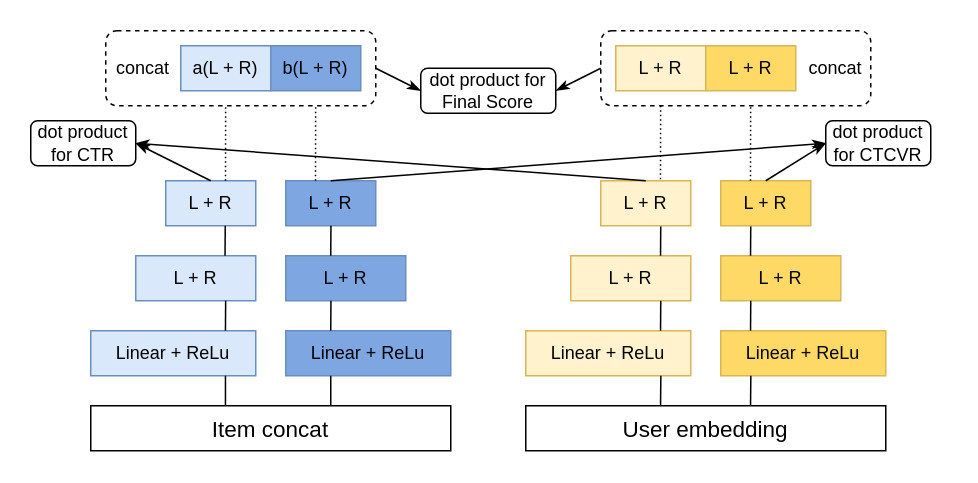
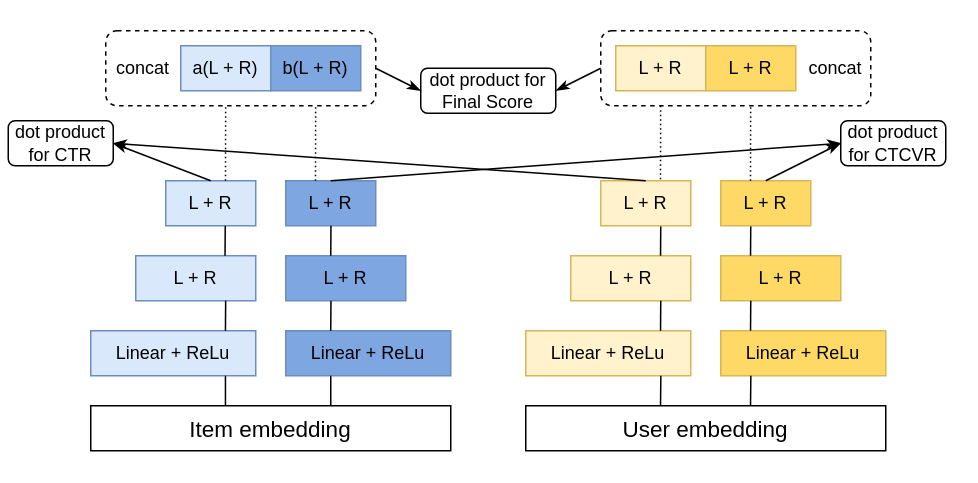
- <mxCell id="26" value="dot product for CTR" style="rounded=1;whiteSpace=wrap;html=1;" vertex="1" parent="1"><mxGeometry x="20" y="80" width="70" height="30" as="geometry" /></mxCell>
+ <mxCell id="26" value="dot product for CTR" style="rounded=1;whiteSpace=wrap;html=1;" vertex="1" parent="1"><mxGeometry x="5" y="80" width="70" height="30" as="geometry" /></mxCell>
- <mxCell id="32" value="dot product for CTCVR" style="rounded=1;whiteSpace=wrap;html=1;" vertex="1" parent="1"><mxGeometry x="550" y="80" width="70" height="30" as="geometry" /></mxCell>
+ <mxCell id="32" value="dot product for CTCVR" style="rounded=1;whiteSpace=wrap;html=1;" vertex="1" parent="1"><mxGeometry x="560" y="80" width="70" height="30" as="geometry" /></mxCell>
- <mxCell id="6" value="&lt;font style=&quot;font-size: 15px;&quot;&gt;Item concat&lt;/font&gt;" style="rounded=0;whiteSpace=wrap;html=1;" vertex="1" parent="1"><mxGeometry x="60" y="270" width="240" height="30" as="geometry" /></mxCell>
+ <mxCell id="6" value="&lt;font style=&quot;font-size: 15px;&quot;&gt;Item embedding&lt;/font&gt;" style="rounded=0;whiteSpace=wrap;html=1;" vertex="1" parent="1"><mxGeometry x="60" y="270" width="240" height="30" as="geometry" /></mxCell>
